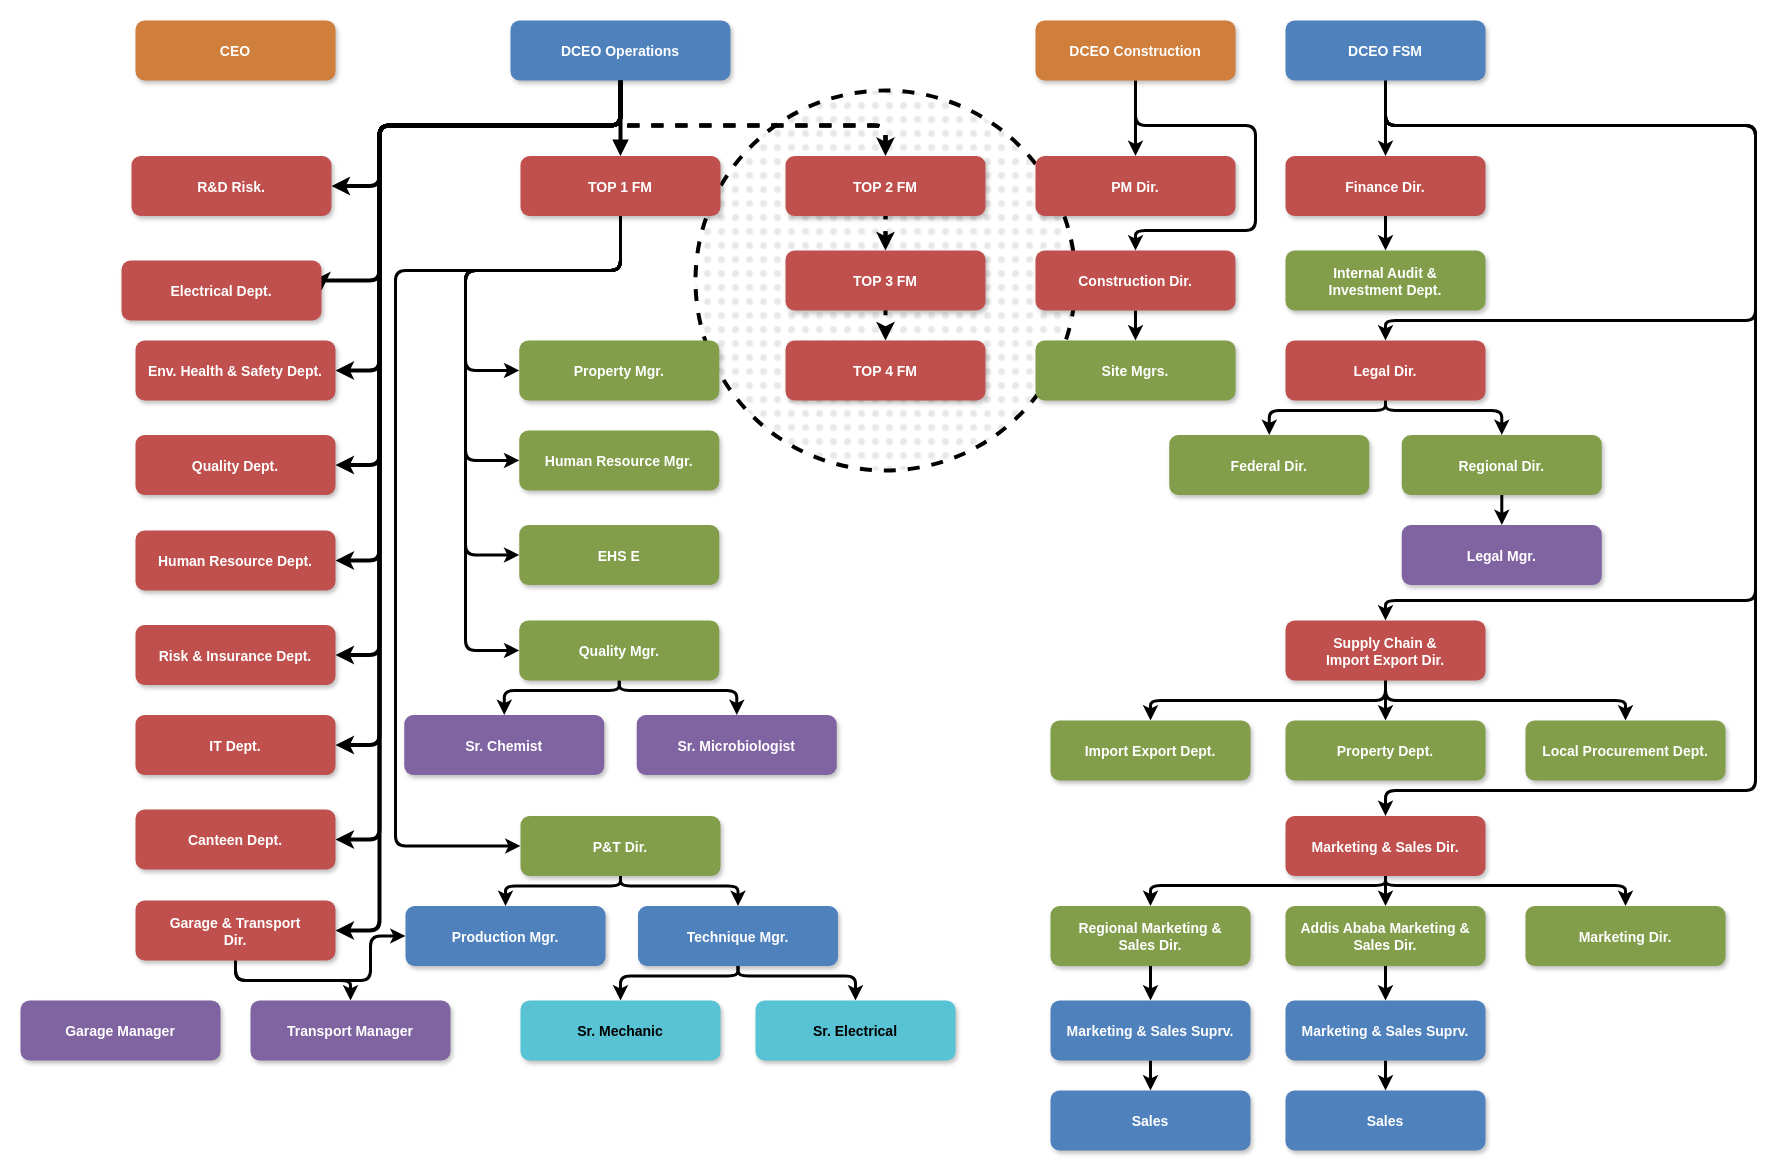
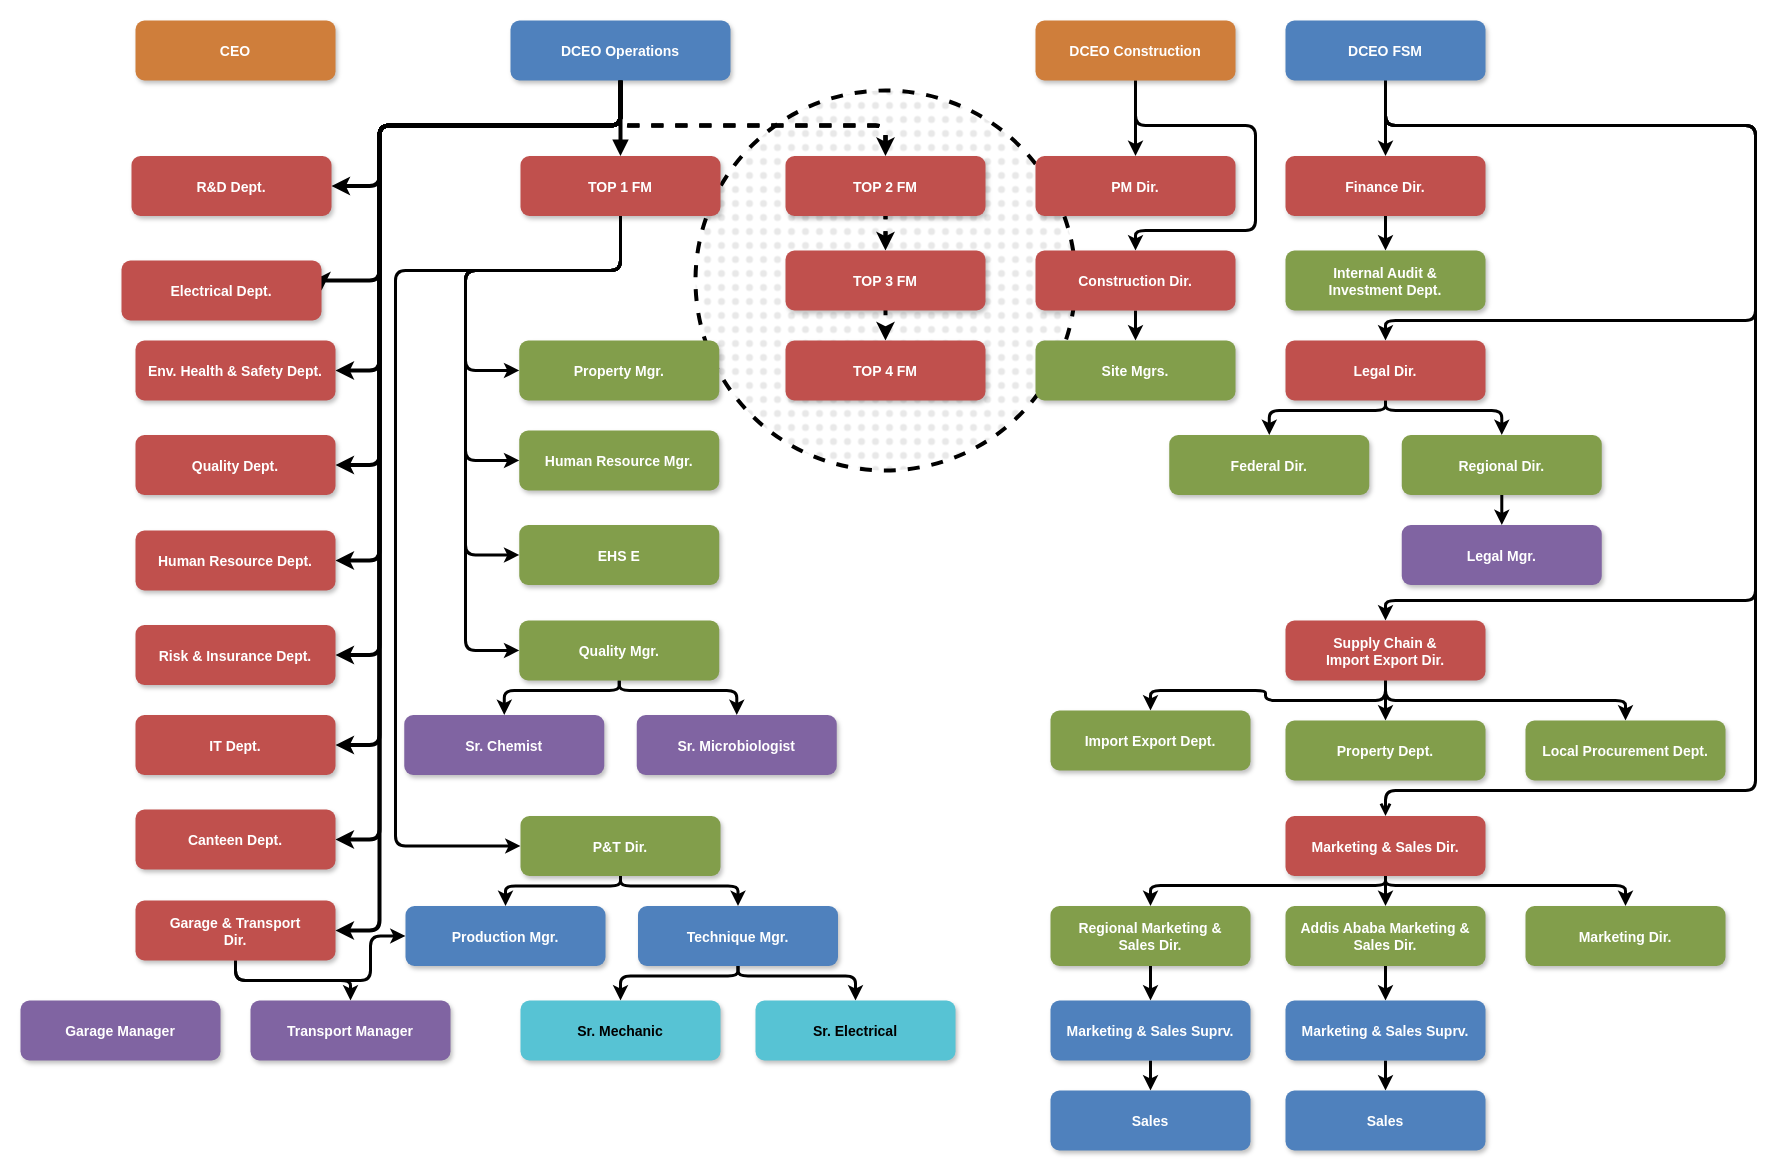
- <mxCell id="35" value="R&amp;D Risk." style="rounded=1;fillColor=#C0504D;strokeColor=none;shadow=1;fontStyle=1;fontSize=14;fontColor=#FFFFFF;" vertex="1" parent="1"><mxGeometry x="131" y="155.5" width="200" height="60" as="geometry" /></mxCell>
+ <mxCell id="35" value="R&amp;D Dept." style="rounded=1;fillColor=#C0504D;strokeColor=none;shadow=1;fontStyle=1;fontSize=14;fontColor=#FFFFFF;" vertex="1" parent="1"><mxGeometry x="131" y="155.5" width="200" height="60" as="geometry" /></mxCell>
- <mxCell id="79" value="Import Export Dept." style="rounded=1;fillColor=#829E4B;strokeColor=none;shadow=1;gradientColor=none;fontStyle=1;fontColor=#FFFFFF;fontSize=14;" vertex="1" parent="1"><mxGeometry x="1050" y="720" width="200" height="60" as="geometry" /></mxCell>
+ <mxCell id="79" value="Import Export Dept." style="rounded=1;fillColor=#829E4B;strokeColor=none;shadow=1;gradientColor=none;fontStyle=1;fontColor=#FFFFFF;fontSize=14;" vertex="1" parent="1"><mxGeometry x="1050" y="710" width="200" height="60" as="geometry" /></mxCell>
- <mxCell id="30" style="edgeStyle=orthogonalEdgeStyle;rounded=1;orthogonalLoop=1;jettySize=auto;html=1;exitX=0.5;exitY=1;exitDx=0;exitDy=0;entryX=0.5;entryY=0;entryDx=0;entryDy=0;strokeWidth=3;curved=0;fontColor=#FFFFFF;fontStyle=1" edge="1" parent="1" source="31" target="90"><mxGeometry relative="1" as="geometry"><Array as="points"><mxPoint x="1385" y="125" /><mxPoint x="1755" y="125" /><mxPoint x="1755" y="790" /><mxPoint x="1385" y="790" /></Array></mxGeometry></mxCell>
+ <mxCell id="30" style="edgeStyle=orthogonalEdgeStyle;rounded=1;orthogonalLoop=1;jettySize=auto;html=1;exitX=0.5;exitY=1;exitDx=0;exitDy=0;entryX=0.5;entryY=0;entryDx=0;entryDy=0;strokeWidth=3;curved=0;fontColor=#FFFFFF;fontStyle=1;endArrow=open;" edge="1" parent="1" source="31" target="90"><mxGeometry relative="1" as="geometry"><Array as="points"><mxPoint x="1385" y="125" /><mxPoint x="1755" y="125" /><mxPoint x="1755" y="790" /><mxPoint x="1385" y="790" /></Array></mxGeometry></mxCell>
